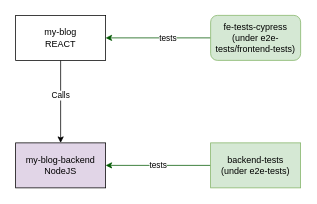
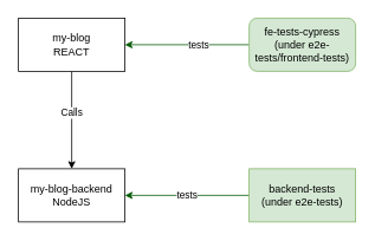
- <mxCell id="5" value="my-blog-backend&lt;br&gt;NodeJS" style="rounded=0;whiteSpace=wrap;html=1;fillColor=#e1d5e7;" parent="1" vertex="1"><mxGeometry x="20" y="190" width="120" height="60" as="geometry" /></mxCell>
+ <mxCell id="5" value="my-blog-backend&lt;br&gt;NodeJS" style="rounded=0;whiteSpace=wrap;html=1;" parent="1" vertex="1"><mxGeometry x="20" y="190" width="120" height="60" as="geometry" /></mxCell>
